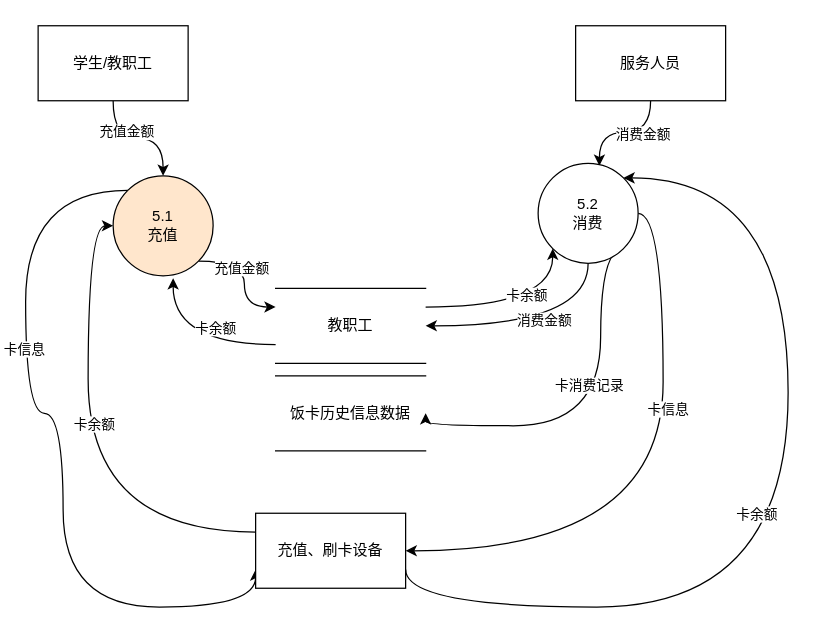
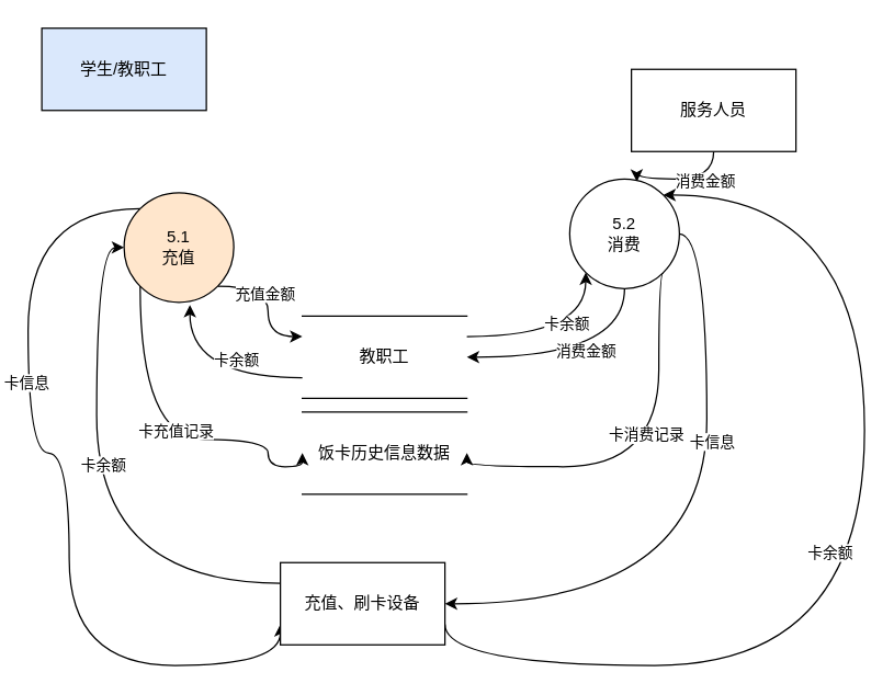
- <mxCell id="10" value="学生/教职工" style="rounded=0;whiteSpace=wrap;html=1;" vertex="1" parent="1"><mxGeometry x="30" y="20" width="120" height="60" as="geometry" /></mxCell>
+ <mxCell id="10" value="学生/教职工" style="rounded=0;whiteSpace=wrap;html=1;fillColor=#dae8fc;" vertex="1" parent="1"><mxGeometry x="30" y="20" width="120" height="60" as="geometry" /></mxCell>
- <mxCell id="13" value="服务人员" style="rounded=0;whiteSpace=wrap;html=1;" vertex="1" parent="1"><mxGeometry x="460" y="20" width="120" height="60" as="geometry" /></mxCell>
+ <mxCell id="13" value="服务人员" style="rounded=0;whiteSpace=wrap;html=1;" vertex="1" parent="1"><mxGeometry x="460" y="50" width="120" height="60" as="geometry" /></mxCell>
- <mxCell id="8" style="edgeStyle=orthogonalEdgeStyle;curved=1;rounded=0;orthogonalLoop=1;jettySize=auto;html=1;exitX=0.5;exitY=1;exitDx=0;exitDy=0;" edge="1" parent="1" source="10" target="20"><mxGeometry relative="1" as="geometry" /></mxCell>
- <mxCell id="9" value="充值金额" style="edgeLabel;html=1;align=center;verticalAlign=middle;resizable=0;points=[];" vertex="1" connectable="0" parent="8"><mxGeometry x="-0.2" y="6" relative="1" as="geometry"><mxPoint as="offset" /></mxGeometry></mxCell>
- <mxCell id="27" value="5.2&lt;br&gt;消费" style="ellipse;whiteSpace=wrap;html=1;aspect=fixed;" vertex="1" parent="1"><mxGeometry x="430" y="130" width="80" height="80" as="geometry" /></mxCell>
+ <mxCell id="27" value="5.2&lt;br&gt;消费" style="ellipse;whiteSpace=wrap;html=1;aspect=fixed;" vertex="1" parent="1"><mxGeometry x="415" y="130" width="80" height="80" as="geometry" /></mxCell>
+ <mxCell id="14" style="edgeStyle=orthogonalEdgeStyle;curved=1;rounded=0;orthogonalLoop=1;jettySize=auto;html=1;exitX=0;exitY=1;exitDx=0;exitDy=0;entryX=0;entryY=0.5;entryDx=0;entryDy=0;" edge="1" parent="1" source="20" target="2"><mxGeometry relative="1" as="geometry"><Array as="points"><mxPoint x="102" y="320" /><mxPoint x="195" y="320" /><mxPoint x="195" y="340" /></Array></mxGeometry></mxCell>
+ <mxCell id="15" value="卡充值记录" style="edgeLabel;html=1;align=center;verticalAlign=middle;resizable=0;points=[];" vertex="1" connectable="0" parent="14"><mxGeometry x="0.064" y="7" relative="1" as="geometry"><mxPoint as="offset" /></mxGeometry></mxCell>
